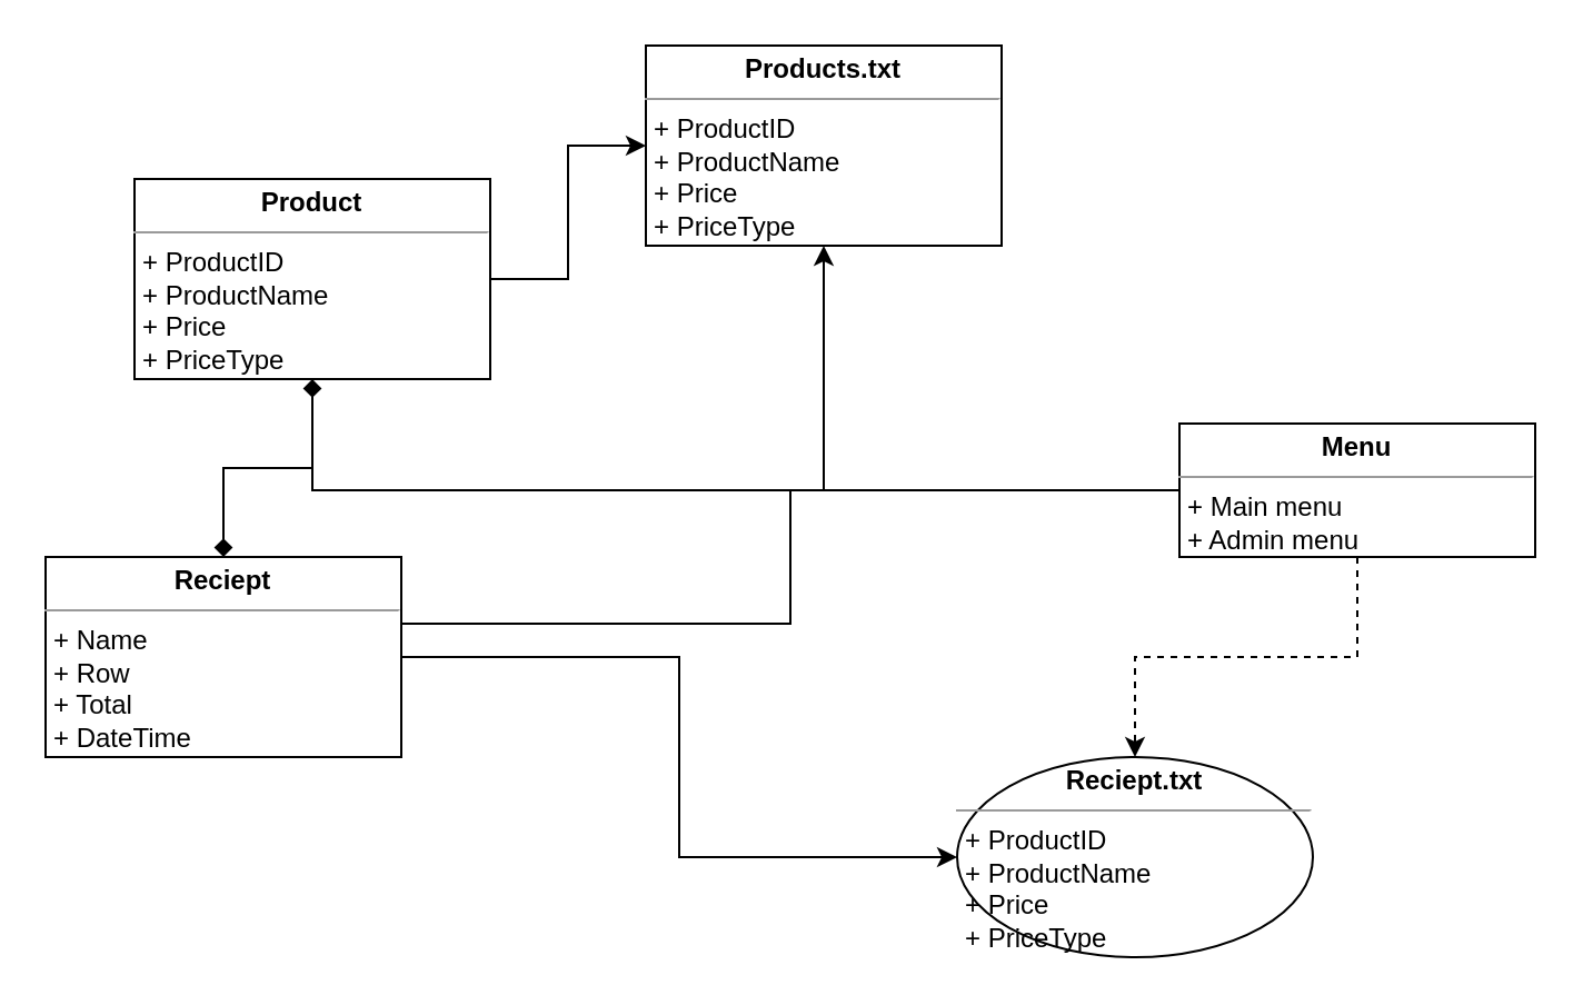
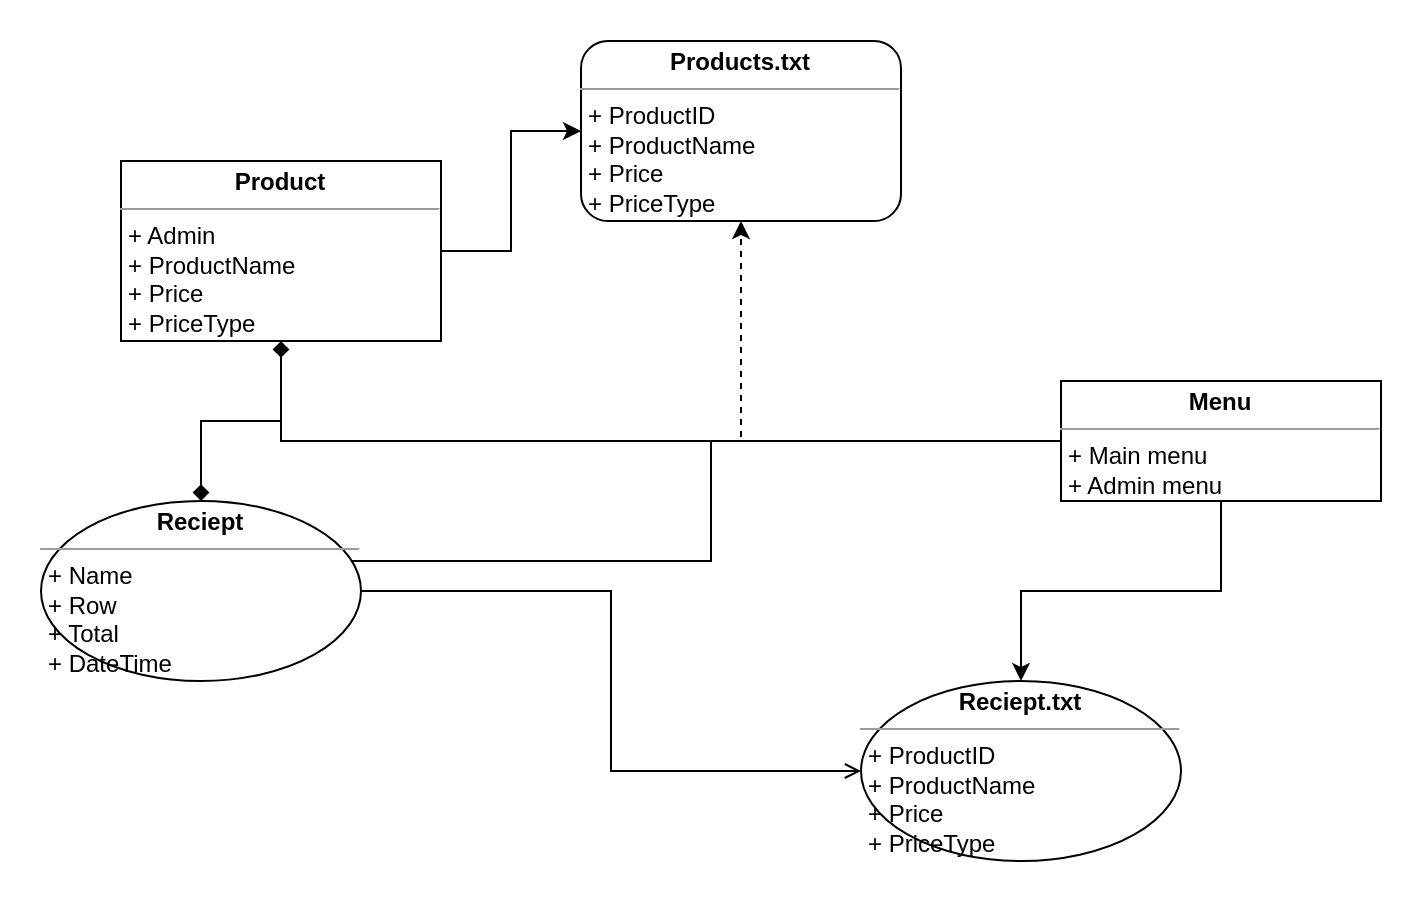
- <mxCell id="12" value="&lt;p style=&quot;margin:0px;margin-top:4px;text-align:center;&quot;&gt;&lt;b&gt;Products.txt&lt;/b&gt;&lt;/p&gt;&lt;hr size=&quot;1&quot;&gt;&lt;p style=&quot;margin:0px;margin-left:4px;&quot;&gt;+ ProductID&lt;/p&gt;&lt;p style=&quot;margin:0px;margin-left:4px;&quot;&gt;+ ProductName&lt;/p&gt;&lt;p style=&quot;margin:0px;margin-left:4px;&quot;&gt;+ Price&lt;/p&gt;&lt;p style=&quot;margin:0px;margin-left:4px;&quot;&gt;+ PriceType&amp;nbsp;&lt;/p&gt;" style="verticalAlign=top;align=left;overflow=fill;fontSize=12;fontFamily=Helvetica;html=1;" vertex="1" parent="1"><mxGeometry x="290" y="20" width="160" height="90" as="geometry" /></mxCell>
+ <mxCell id="12" value="&lt;p style=&quot;margin:0px;margin-top:4px;text-align:center;&quot;&gt;&lt;b&gt;Products.txt&lt;/b&gt;&lt;/p&gt;&lt;hr size=&quot;1&quot;&gt;&lt;p style=&quot;margin:0px;margin-left:4px;&quot;&gt;+ ProductID&lt;/p&gt;&lt;p style=&quot;margin:0px;margin-left:4px;&quot;&gt;+ ProductName&lt;/p&gt;&lt;p style=&quot;margin:0px;margin-left:4px;&quot;&gt;+ Price&lt;/p&gt;&lt;p style=&quot;margin:0px;margin-left:4px;&quot;&gt;+ PriceType&amp;nbsp;&lt;/p&gt;" style="verticalAlign=top;align=left;overflow=fill;fontSize=12;fontFamily=Helvetica;html=1;rounded=1;" vertex="1" parent="1"><mxGeometry x="290" y="20" width="160" height="90" as="geometry" /></mxCell>
- <mxCell id="4" value="&lt;p style=&quot;margin:0px;margin-top:4px;text-align:center;&quot;&gt;&lt;b&gt;Product&lt;/b&gt;&lt;/p&gt;&lt;hr size=&quot;1&quot;&gt;&lt;p style=&quot;margin:0px;margin-left:4px;&quot;&gt;+ ProductID&lt;/p&gt;&lt;p style=&quot;margin:0px;margin-left:4px;&quot;&gt;+ ProductName&lt;/p&gt;&lt;p style=&quot;margin:0px;margin-left:4px;&quot;&gt;+ Price&lt;/p&gt;&lt;p style=&quot;margin:0px;margin-left:4px;&quot;&gt;+ PriceType&amp;nbsp;&lt;/p&gt;" style="verticalAlign=top;align=left;overflow=fill;fontSize=12;fontFamily=Helvetica;html=1;" vertex="1" parent="1"><mxGeometry x="60" y="80" width="160" height="90" as="geometry" /></mxCell>
+ <mxCell id="4" value="&lt;p style=&quot;margin:0px;margin-top:4px;text-align:center;&quot;&gt;&lt;b&gt;Product&lt;/b&gt;&lt;/p&gt;&lt;hr size=&quot;1&quot;&gt;&lt;p style=&quot;margin:0px;margin-left:4px;&quot;&gt;+ Admin&lt;/p&gt;&lt;p style=&quot;margin:0px;margin-left:4px;&quot;&gt;+ ProductName&lt;/p&gt;&lt;p style=&quot;margin:0px;margin-left:4px;&quot;&gt;+ Price&lt;/p&gt;&lt;p style=&quot;margin:0px;margin-left:4px;&quot;&gt;+ PriceType&amp;nbsp;&lt;/p&gt;" style="verticalAlign=top;align=left;overflow=fill;fontSize=12;fontFamily=Helvetica;html=1;" vertex="1" parent="1"><mxGeometry x="60" y="80" width="160" height="90" as="geometry" /></mxCell>
- <mxCell id="7" style="edgeStyle=orthogonalEdgeStyle;rounded=0;orthogonalLoop=1;jettySize=auto;html=1;" edge="1" parent="1" source="9" target="12"><mxGeometry relative="1" as="geometry" /></mxCell>
+ <mxCell id="7" style="edgeStyle=orthogonalEdgeStyle;rounded=0;orthogonalLoop=1;jettySize=auto;html=1;dashed=1;" edge="1" parent="1" source="9" target="12"><mxGeometry relative="1" as="geometry" /></mxCell>
- <mxCell id="11" value="&lt;p style=&quot;margin:0px;margin-top:4px;text-align:center;&quot;&gt;&lt;b&gt;Reciept&lt;/b&gt;&lt;/p&gt;&lt;hr size=&quot;1&quot;&gt;&lt;p style=&quot;margin:0px;margin-left:4px;&quot;&gt;+ Name&lt;/p&gt;&lt;p style=&quot;margin:0px;margin-left:4px;&quot;&gt;+ Row&lt;/p&gt;&lt;p style=&quot;margin:0px;margin-left:4px;&quot;&gt;+ Total&lt;/p&gt;&lt;p style=&quot;margin:0px;margin-left:4px;&quot;&gt;+ DateTime&lt;/p&gt;" style="verticalAlign=top;align=left;overflow=fill;fontSize=12;fontFamily=Helvetica;html=1;" vertex="1" parent="1"><mxGeometry x="20" y="250" width="160" height="90" as="geometry" /></mxCell>
+ <mxCell id="11" value="&lt;p style=&quot;margin:0px;margin-top:4px;text-align:center;&quot;&gt;&lt;b&gt;Reciept&lt;/b&gt;&lt;/p&gt;&lt;hr size=&quot;1&quot;&gt;&lt;p style=&quot;margin:0px;margin-left:4px;&quot;&gt;+ Name&lt;/p&gt;&lt;p style=&quot;margin:0px;margin-left:4px;&quot;&gt;+ Row&lt;/p&gt;&lt;p style=&quot;margin:0px;margin-left:4px;&quot;&gt;+ Total&lt;/p&gt;&lt;p style=&quot;margin:0px;margin-left:4px;&quot;&gt;+ DateTime&lt;/p&gt;" style="ellipse;verticalAlign=top;align=left;overflow=fill;fontSize=12;fontFamily=Helvetica;html=1;" vertex="1" parent="1"><mxGeometry x="20" y="250" width="160" height="90" as="geometry" /></mxCell>
- <mxCell id="8" style="edgeStyle=orthogonalEdgeStyle;rounded=0;orthogonalLoop=1;jettySize=auto;html=1;dashed=1;" edge="1" parent="1" source="9" target="13"><mxGeometry relative="1" as="geometry" /></mxCell>
+ <mxCell id="8" style="edgeStyle=orthogonalEdgeStyle;rounded=0;orthogonalLoop=1;jettySize=auto;html=1;" edge="1" parent="1" source="9" target="13"><mxGeometry relative="1" as="geometry" /></mxCell>
- <mxCell id="10" style="edgeStyle=orthogonalEdgeStyle;rounded=0;orthogonalLoop=1;jettySize=auto;html=1;" edge="1" parent="1" source="11" target="13"><mxGeometry relative="1" as="geometry" /></mxCell>
+ <mxCell id="10" style="edgeStyle=orthogonalEdgeStyle;rounded=0;orthogonalLoop=1;jettySize=auto;html=1;endArrow=open;" edge="1" parent="1" source="11" target="13"><mxGeometry relative="1" as="geometry" /></mxCell>
